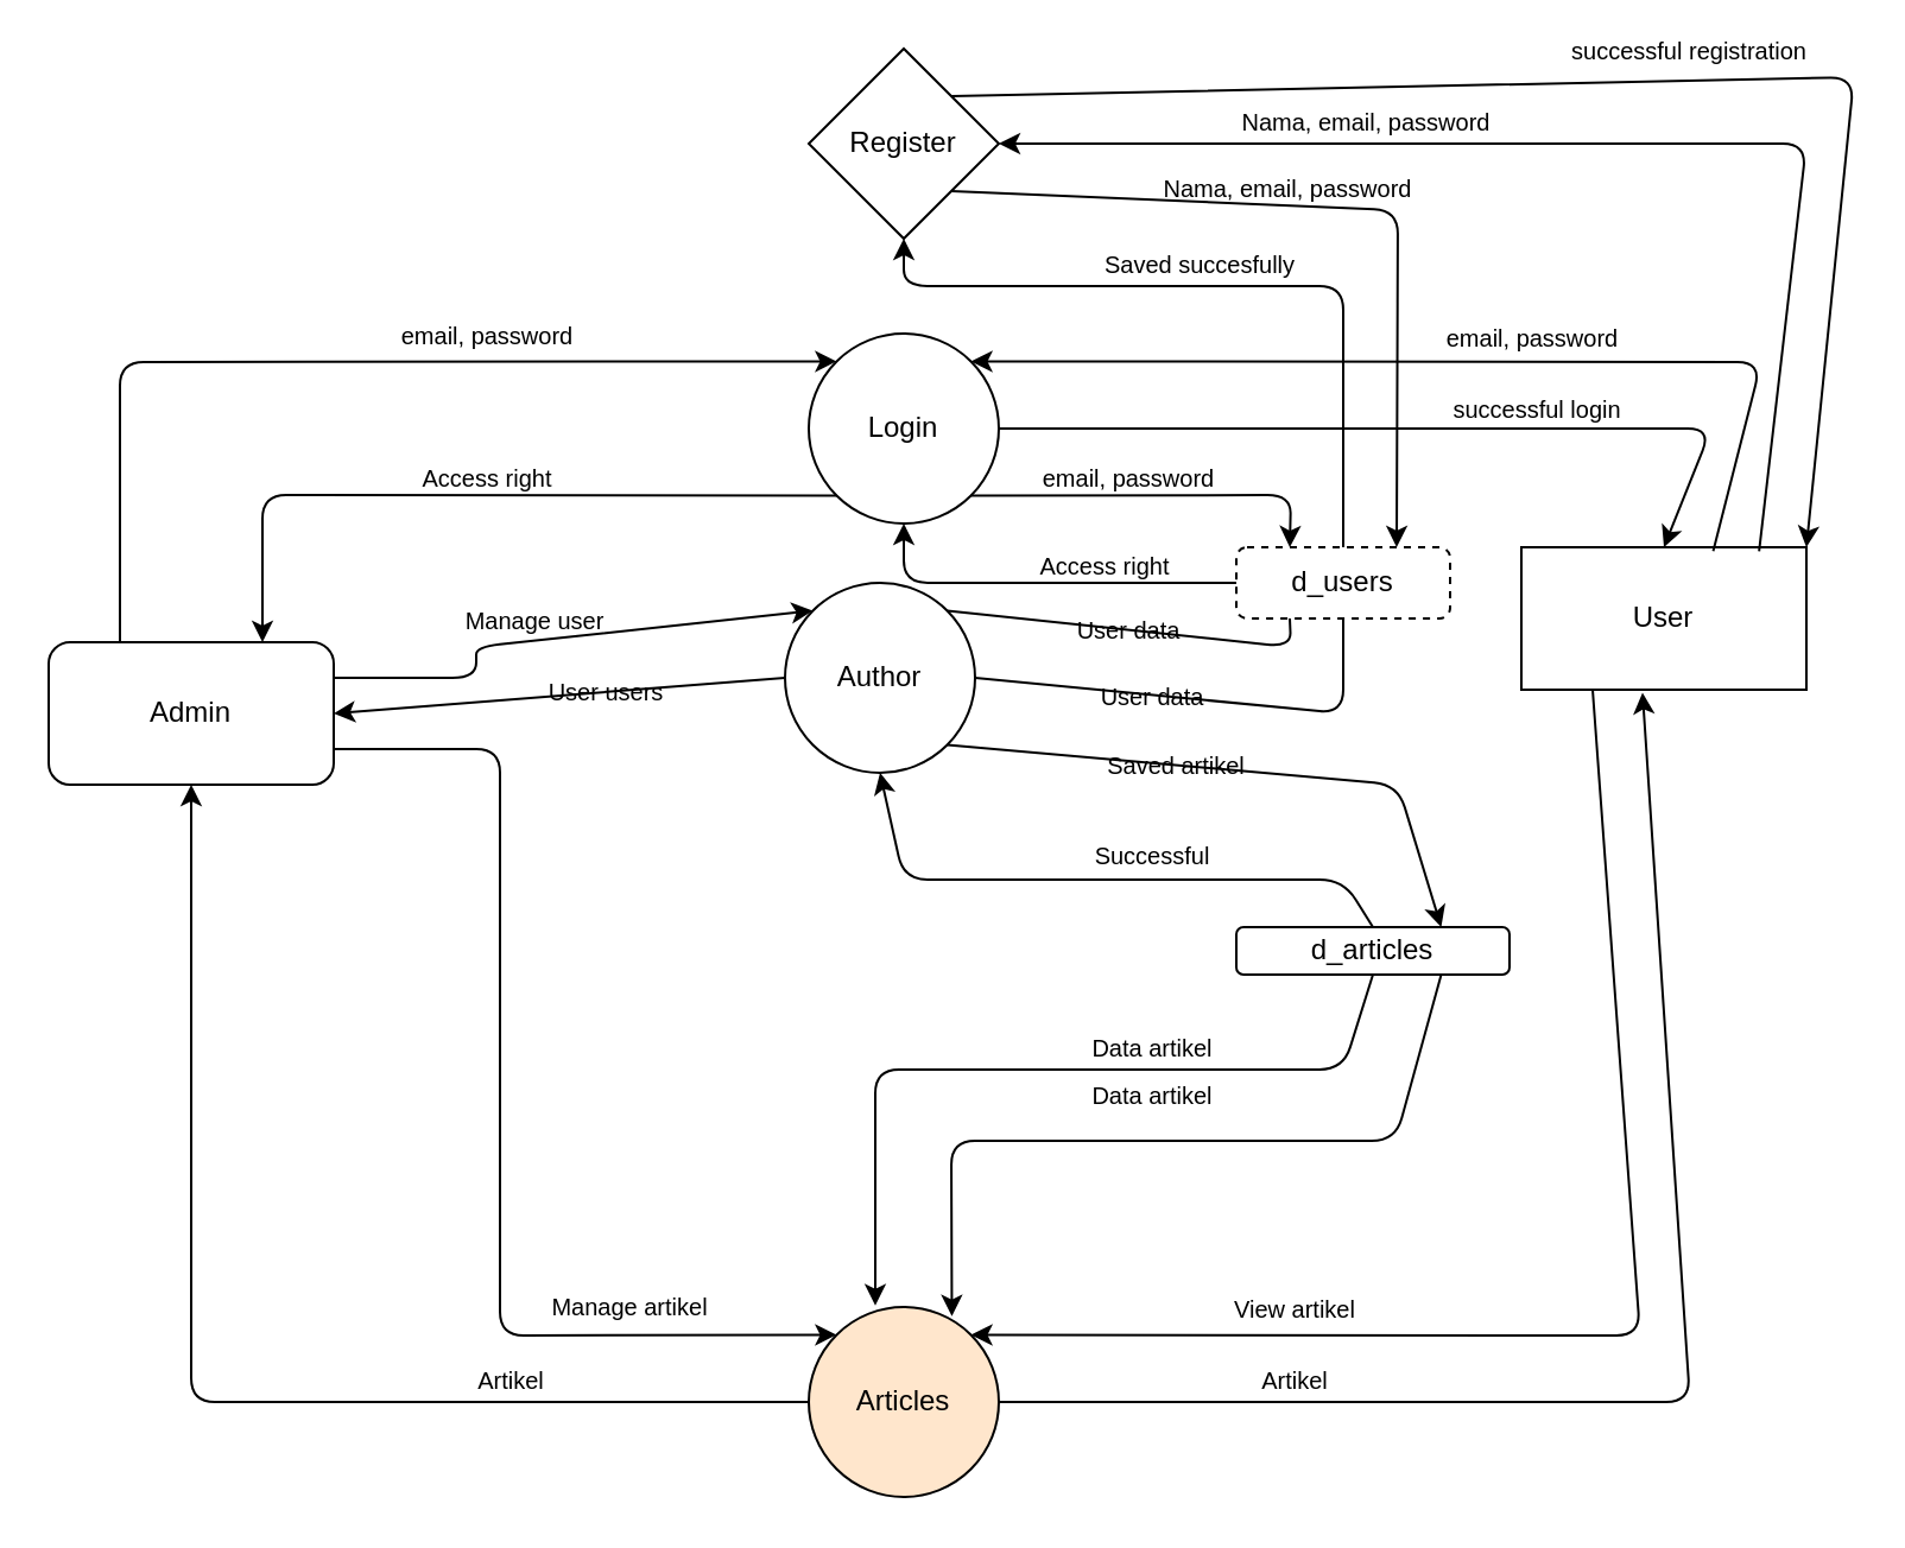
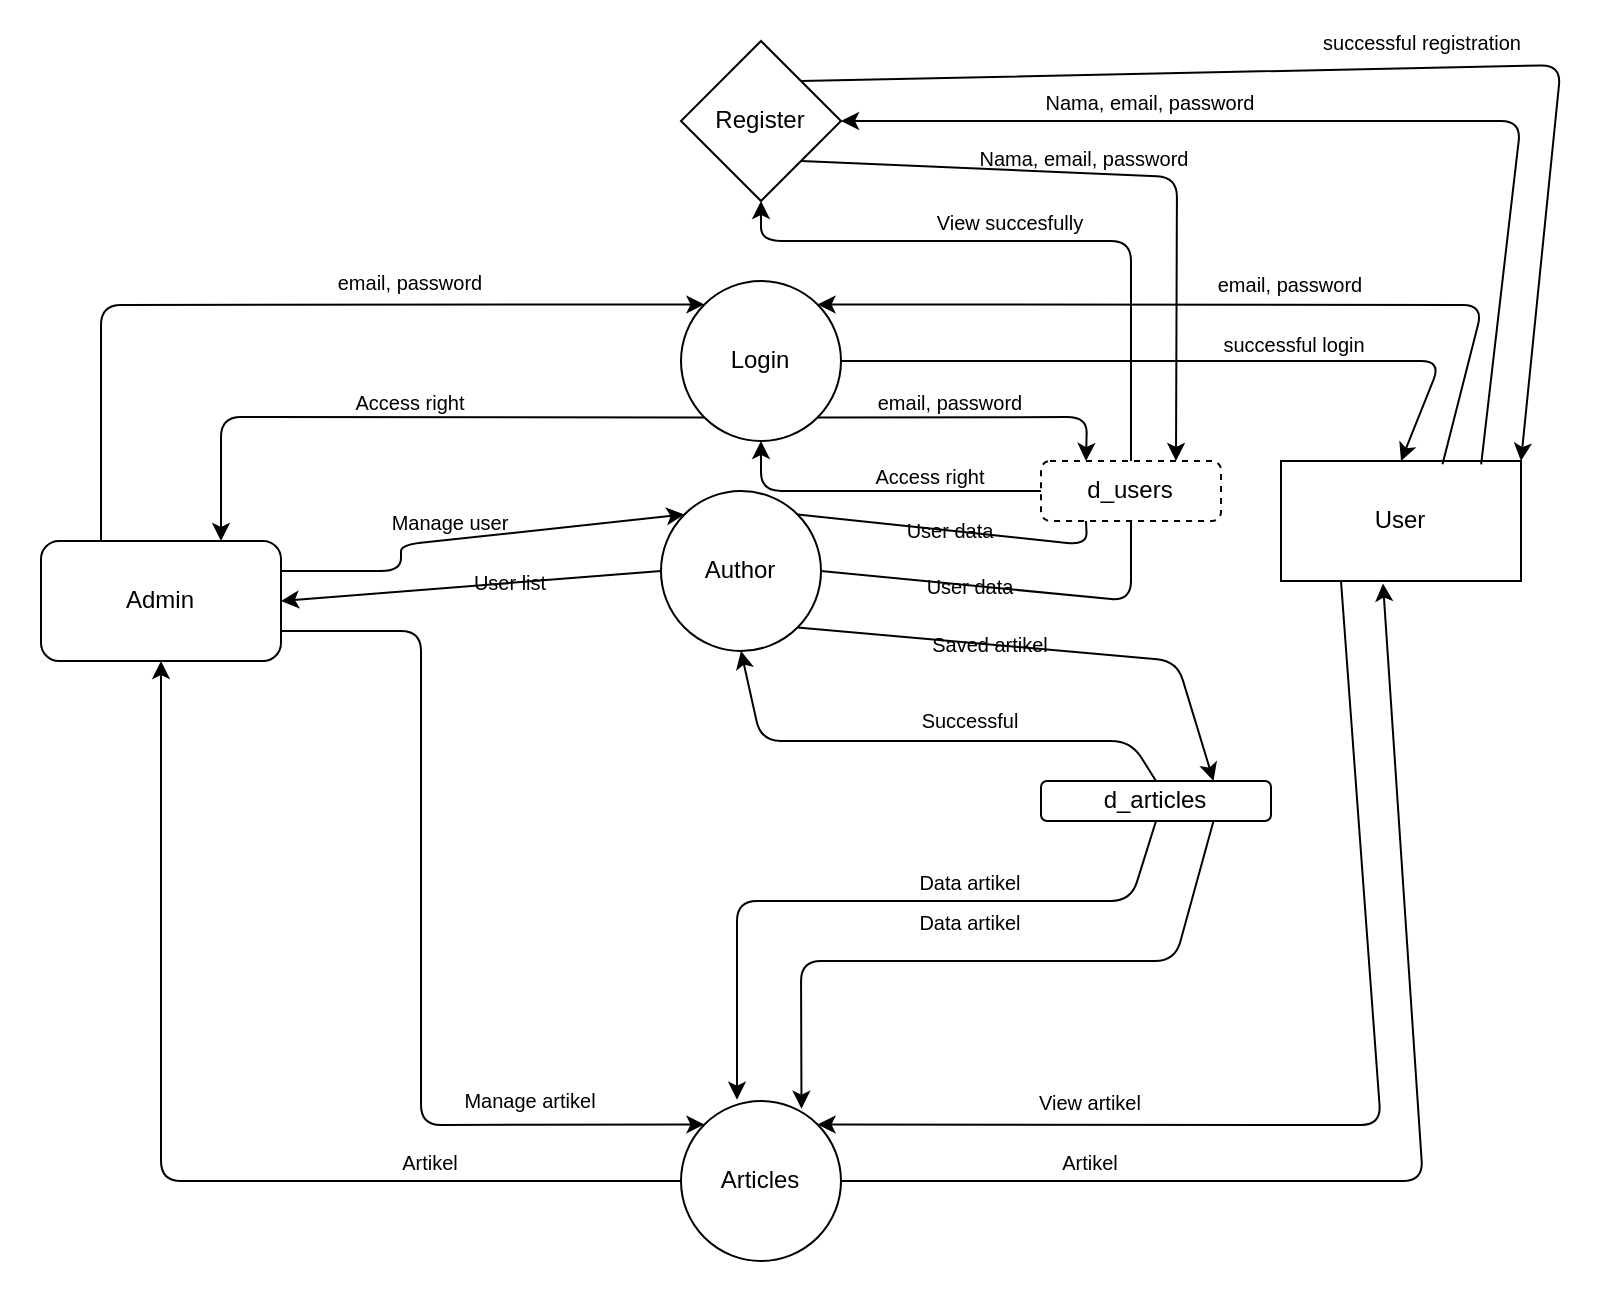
- <mxCell id="42" value="&lt;span style=&quot;font-size: 10px&quot;&gt;Saved succesfully&lt;/span&gt;" style="text;html=1;strokeColor=none;fillColor=none;align=center;verticalAlign=middle;whiteSpace=wrap;rounded=0;" vertex="1" parent="1"><mxGeometry x="450" y="110" width="110" as="geometry" /></mxCell>
+ <mxCell id="42" value="&lt;span style=&quot;font-size: 10px&quot;&gt;View succesfully&lt;/span&gt;" style="text;html=1;strokeColor=none;fillColor=none;align=center;verticalAlign=middle;whiteSpace=wrap;rounded=0;" vertex="1" parent="1"><mxGeometry x="450" y="110" width="110" as="geometry" /></mxCell>
- <mxCell id="35" value="&lt;font style=&quot;font-size: 10px&quot;&gt;User users&lt;/font&gt;" style="text;html=1;strokeColor=none;fillColor=none;align=center;verticalAlign=middle;whiteSpace=wrap;rounded=0;" vertex="1" parent="1"><mxGeometry x="210" y="290" width="90" as="geometry" /></mxCell>
+ <mxCell id="35" value="&lt;font style=&quot;font-size: 10px&quot;&gt;User list&lt;/font&gt;" style="text;html=1;strokeColor=none;fillColor=none;align=center;verticalAlign=middle;whiteSpace=wrap;rounded=0;" vertex="1" parent="1"><mxGeometry x="210" y="290" width="90" as="geometry" /></mxCell>
- <mxCell id="7" value="Articles" style="ellipse;whiteSpace=wrap;html=1;aspect=fixed;fillColor=#ffe6cc;" vertex="1" parent="1"><mxGeometry x="340" y="550" width="80" height="80" as="geometry" /></mxCell>
+ <mxCell id="7" value="Articles" style="ellipse;whiteSpace=wrap;html=1;aspect=fixed;" vertex="1" parent="1"><mxGeometry x="340" y="550" width="80" height="80" as="geometry" /></mxCell>
